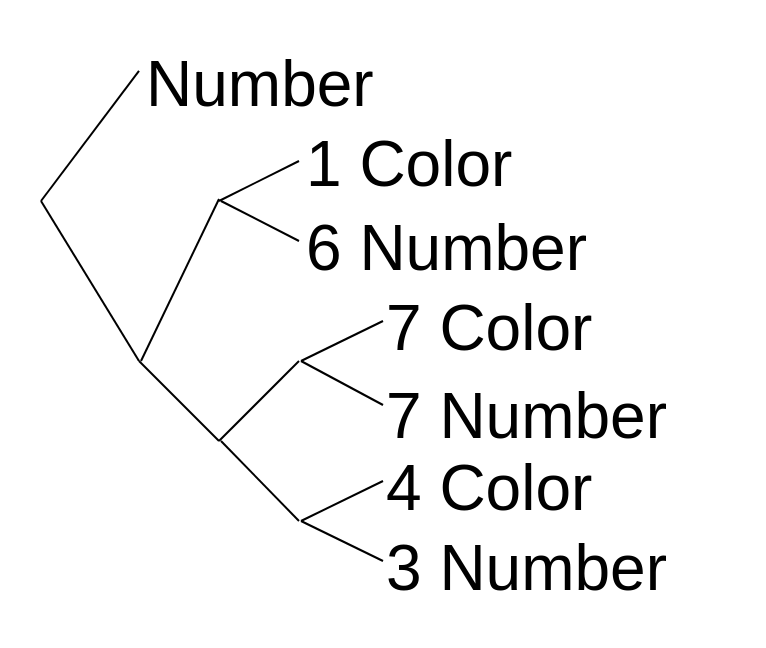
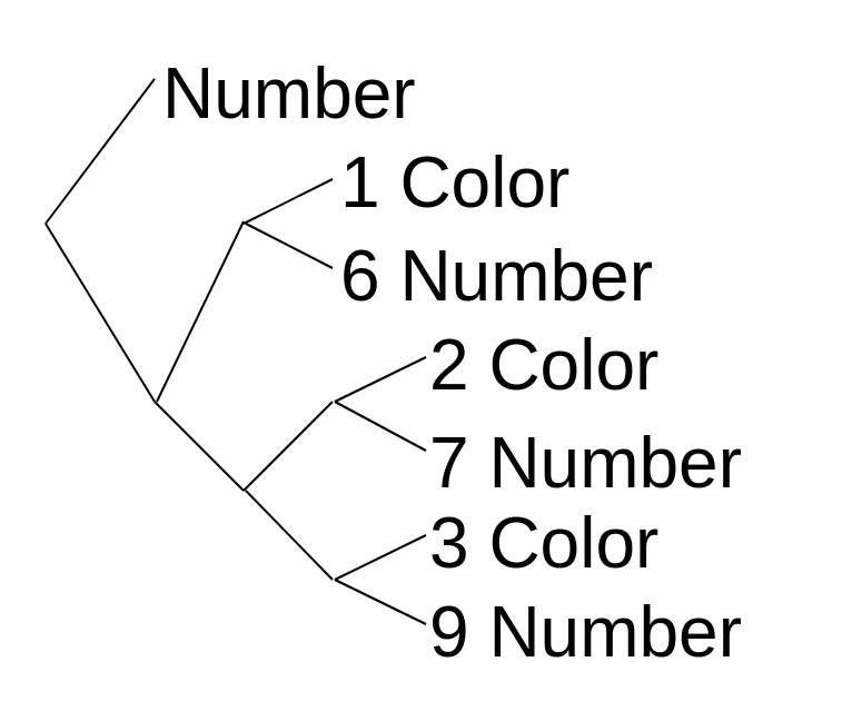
- <mxCell id="15" value="&lt;font style=&quot;font-size: 32px;&quot;&gt;7 Color&lt;/font&gt;" style="text;html=1;strokeColor=none;fillColor=none;align=left;verticalAlign=middle;whiteSpace=wrap;overflow=hidden;" parent="1" vertex="1"><mxGeometry x="191" y="142" width="130" height="40" as="geometry" /></mxCell>
+ <mxCell id="15" value="&lt;font style=&quot;font-size: 32px;&quot;&gt;2 Color&lt;/font&gt;" style="text;html=1;strokeColor=none;fillColor=none;align=left;verticalAlign=middle;whiteSpace=wrap;overflow=hidden;" parent="1" vertex="1"><mxGeometry x="191" y="142" width="130" height="40" as="geometry" /></mxCell>
- <mxCell id="17" value="&lt;font style=&quot;font-size: 32px;&quot;&gt;4 Color&lt;/font&gt;" style="text;html=1;strokeColor=none;fillColor=none;align=left;verticalAlign=middle;whiteSpace=wrap;overflow=hidden;" parent="1" vertex="1"><mxGeometry x="191" y="222" width="130" height="40" as="geometry" /></mxCell>
+ <mxCell id="17" value="&lt;font style=&quot;font-size: 32px;&quot;&gt;3 Color&lt;/font&gt;" style="text;html=1;strokeColor=none;fillColor=none;align=left;verticalAlign=middle;whiteSpace=wrap;overflow=hidden;" parent="1" vertex="1"><mxGeometry x="191" y="222" width="130" height="40" as="geometry" /></mxCell>
- <mxCell id="18" value="&lt;font style=&quot;font-size: 32px;&quot;&gt;3 Number&lt;/font&gt;" style="text;html=1;strokeColor=none;fillColor=none;align=left;verticalAlign=middle;whiteSpace=wrap;overflow=hidden;" parent="1" vertex="1"><mxGeometry x="191" y="262" width="170" height="40" as="geometry" /></mxCell>
+ <mxCell id="18" value="&lt;font style=&quot;font-size: 32px;&quot;&gt;9 Number&lt;/font&gt;" style="text;html=1;strokeColor=none;fillColor=none;align=left;verticalAlign=middle;whiteSpace=wrap;overflow=hidden;" parent="1" vertex="1"><mxGeometry x="191" y="262" width="170" height="40" as="geometry" /></mxCell>
